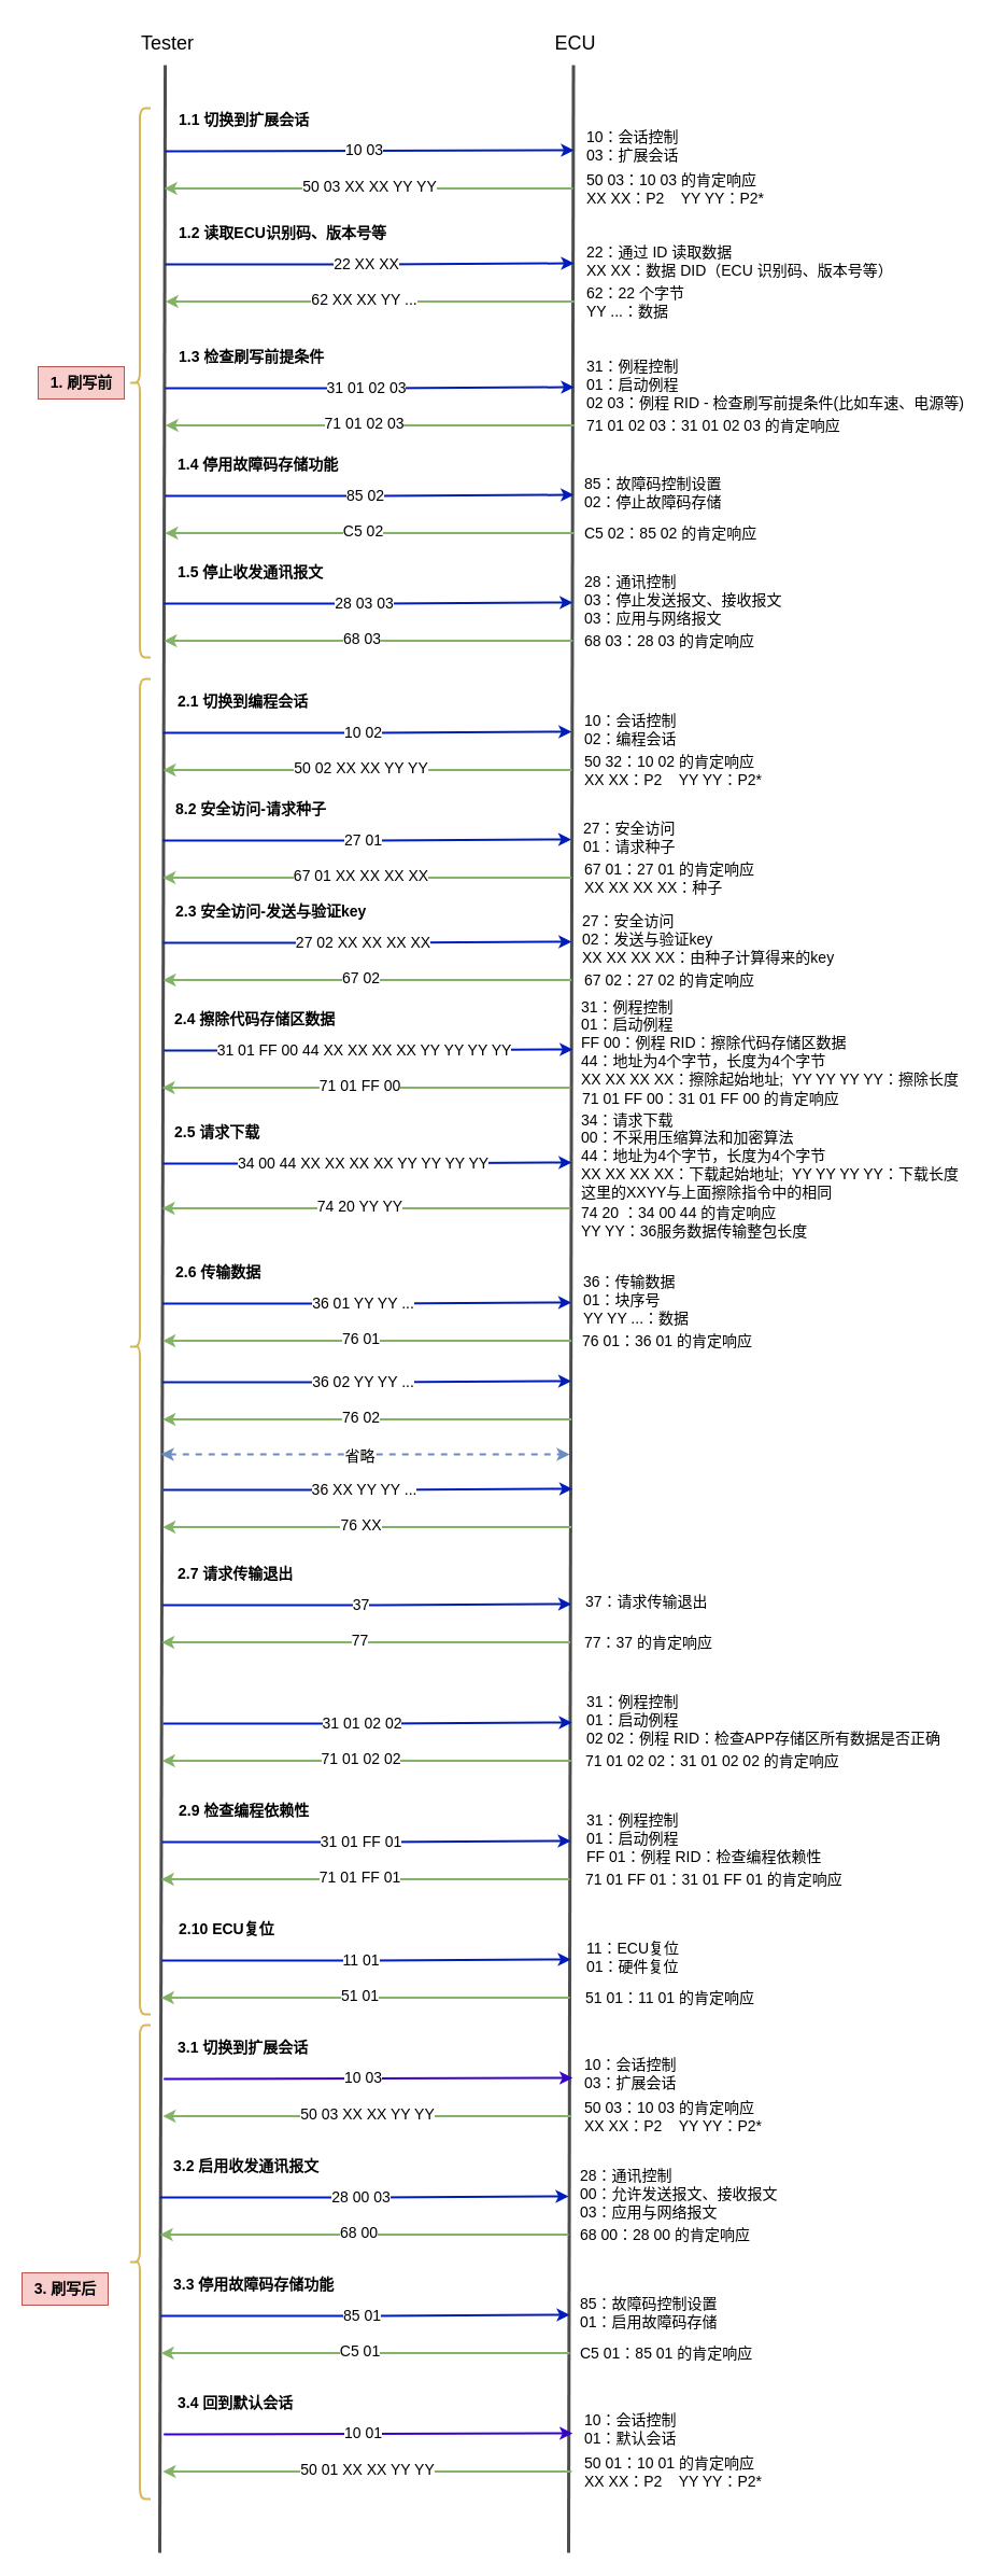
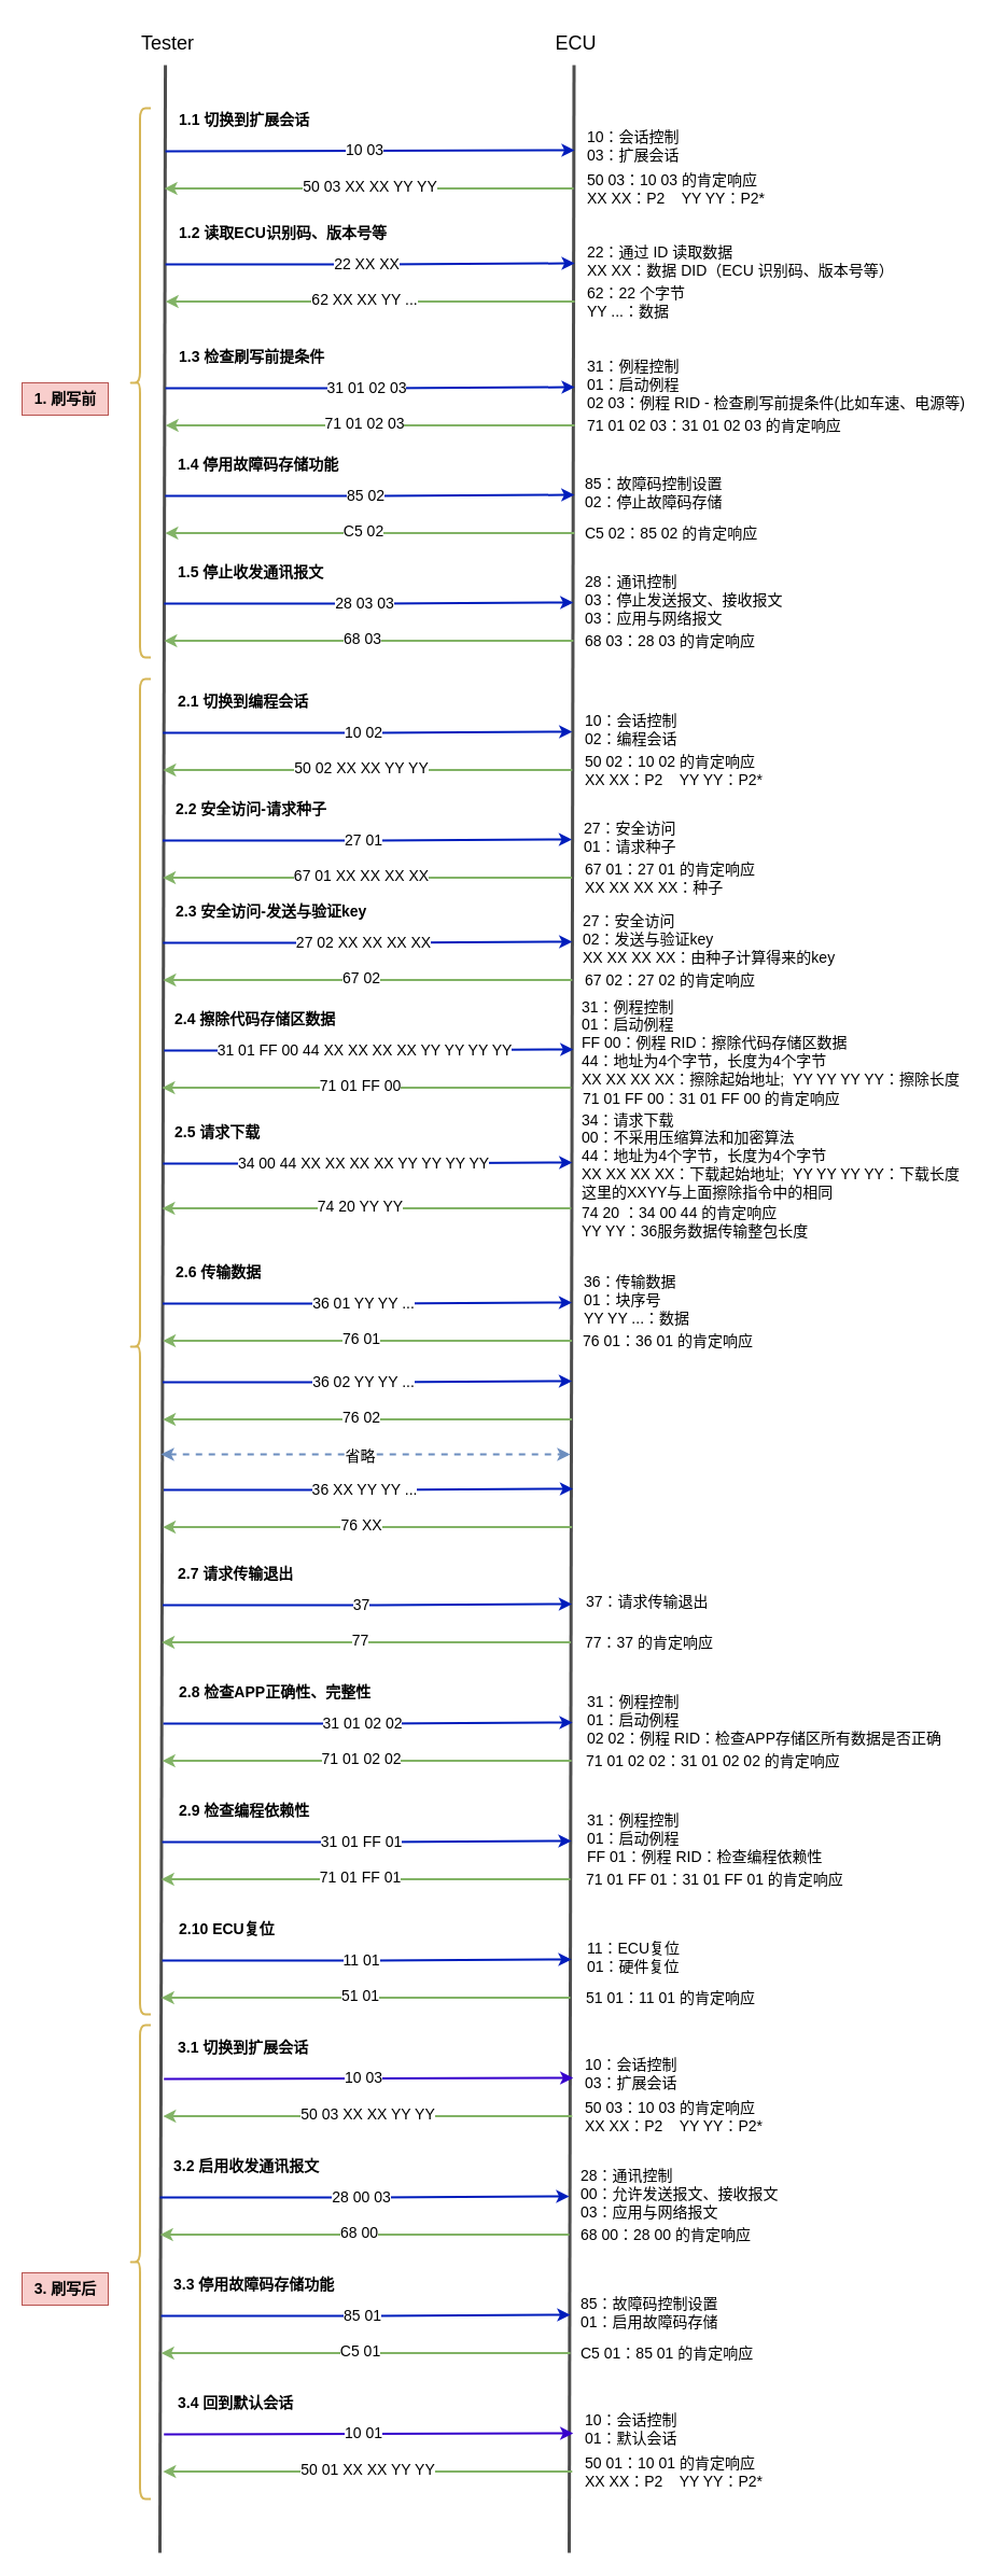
- <mxCell id="10" value="&lt;b&gt;1. 刷写前&lt;/b&gt;" style="text;html=1;align=center;verticalAlign=middle;resizable=0;points=[];autosize=1;strokeColor=#b85450;fillColor=#f8cecc;fontSize=14;" parent="1" vertex="1"><mxGeometry x="35" y="340" width="80" height="30" as="geometry" /></mxCell>
+ <mxCell id="10" value="&lt;b&gt;1. 刷写前&lt;/b&gt;" style="text;html=1;align=center;verticalAlign=middle;resizable=0;points=[];autosize=1;strokeColor=#b85450;fillColor=#f8cecc;fontSize=14;" parent="1" vertex="1"><mxGeometry x="20" y="355" width="80" height="30" as="geometry" /></mxCell>
- <mxCell id="50" value="50 32：10 02 的肯定响应&lt;br&gt;XX XX：P2&amp;nbsp; &amp;nbsp; YY YY：P2*" style="text;html=1;align=left;verticalAlign=middle;resizable=0;points=[];autosize=1;strokeColor=none;fillColor=none;fontSize=14;" parent="1" vertex="1"><mxGeometry x="541.22" y="690" width="190" height="50" as="geometry" /></mxCell>
+ <mxCell id="50" value="50 02：10 02 的肯定响应&lt;br&gt;XX XX：P2&amp;nbsp; &amp;nbsp; YY YY：P2*" style="text;html=1;align=left;verticalAlign=middle;resizable=0;points=[];autosize=1;strokeColor=none;fillColor=none;fontSize=14;" parent="1" vertex="1"><mxGeometry x="541.22" y="690" width="190" height="50" as="geometry" /></mxCell>
- <mxCell id="51" value="&lt;font style=&quot;font-size: 14px;&quot;&gt;&lt;b&gt;8.2 安全访问-请求种子&lt;/b&gt;&lt;/font&gt;" style="text;html=1;align=left;verticalAlign=middle;resizable=0;points=[];autosize=1;strokeColor=none;fillColor=none;fontSize=18;" parent="1" vertex="1"><mxGeometry x="161.38" y="730" width="160" height="40" as="geometry" /></mxCell>
+ <mxCell id="51" value="&lt;font style=&quot;font-size: 14px;&quot;&gt;&lt;b&gt;2.2 安全访问-请求种子&lt;/b&gt;&lt;/font&gt;" style="text;html=1;align=left;verticalAlign=middle;resizable=0;points=[];autosize=1;strokeColor=none;fillColor=none;fontSize=18;" parent="1" vertex="1"><mxGeometry x="161.38" y="730" width="160" height="40" as="geometry" /></mxCell>
+ <mxCell id="103" value="&lt;font style=&quot;font-size: 14px;&quot;&gt;&lt;b&gt;2.8 检查APP正确性、完整性&lt;/b&gt;&lt;/font&gt;" style="text;html=1;align=left;verticalAlign=middle;resizable=0;points=[];autosize=1;strokeColor=none;fillColor=none;fontSize=18;" parent="1" vertex="1"><mxGeometry x="163.93" y="1550" width="200" height="40" as="geometry" /></mxCell>
